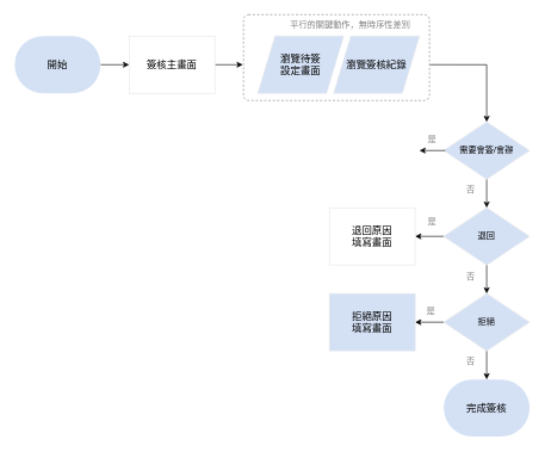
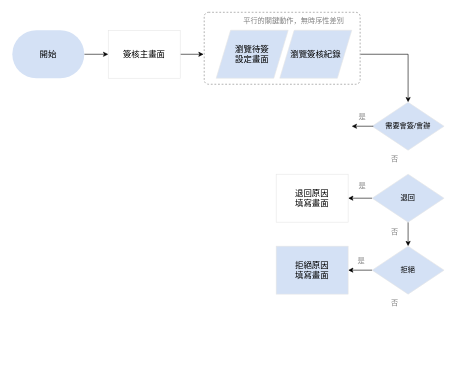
- <mxCell id="12" style="edgeStyle=orthogonalEdgeStyle;rounded=0;orthogonalLoop=1;jettySize=auto;html=1;exitX=0.5;exitY=1;exitDx=0;exitDy=0;entryX=0.5;entryY=0;entryDx=0;entryDy=0;" edge="1" parent="1" source="13" target="17"><mxGeometry relative="1" as="geometry" /></mxCell>
- <mxCell id="22" style="edgeStyle=orthogonalEdgeStyle;rounded=0;orthogonalLoop=1;jettySize=auto;html=1;exitX=0.5;exitY=1;exitDx=0;exitDy=0;entryX=0.5;entryY=0;entryDx=0;entryDy=0;" edge="1" parent="1" source="23" target="18"><mxGeometry relative="1" as="geometry" /></mxCell>
- <mxCell id="18" value="&lt;span style=&quot;font-size: 14px&quot;&gt;完成簽核&lt;/span&gt;" style="rounded=1;whiteSpace=wrap;html=1;arcSize=50;strokeColor=none;fillColor=#D4E1F5;" vertex="1" parent="1"><mxGeometry x="620" y="530" width="120" height="80" as="geometry" /></mxCell>
